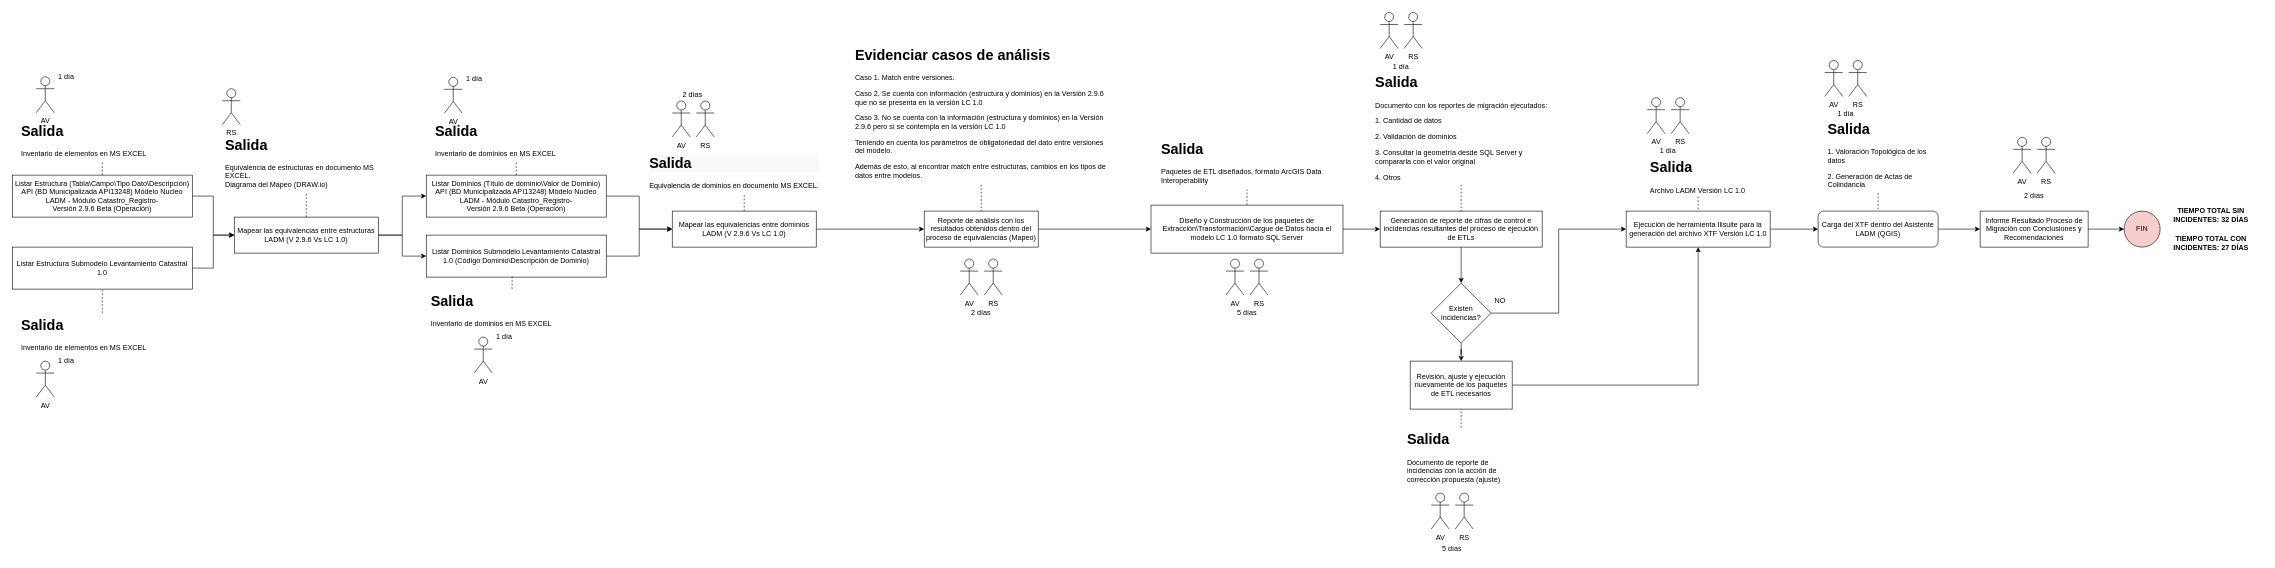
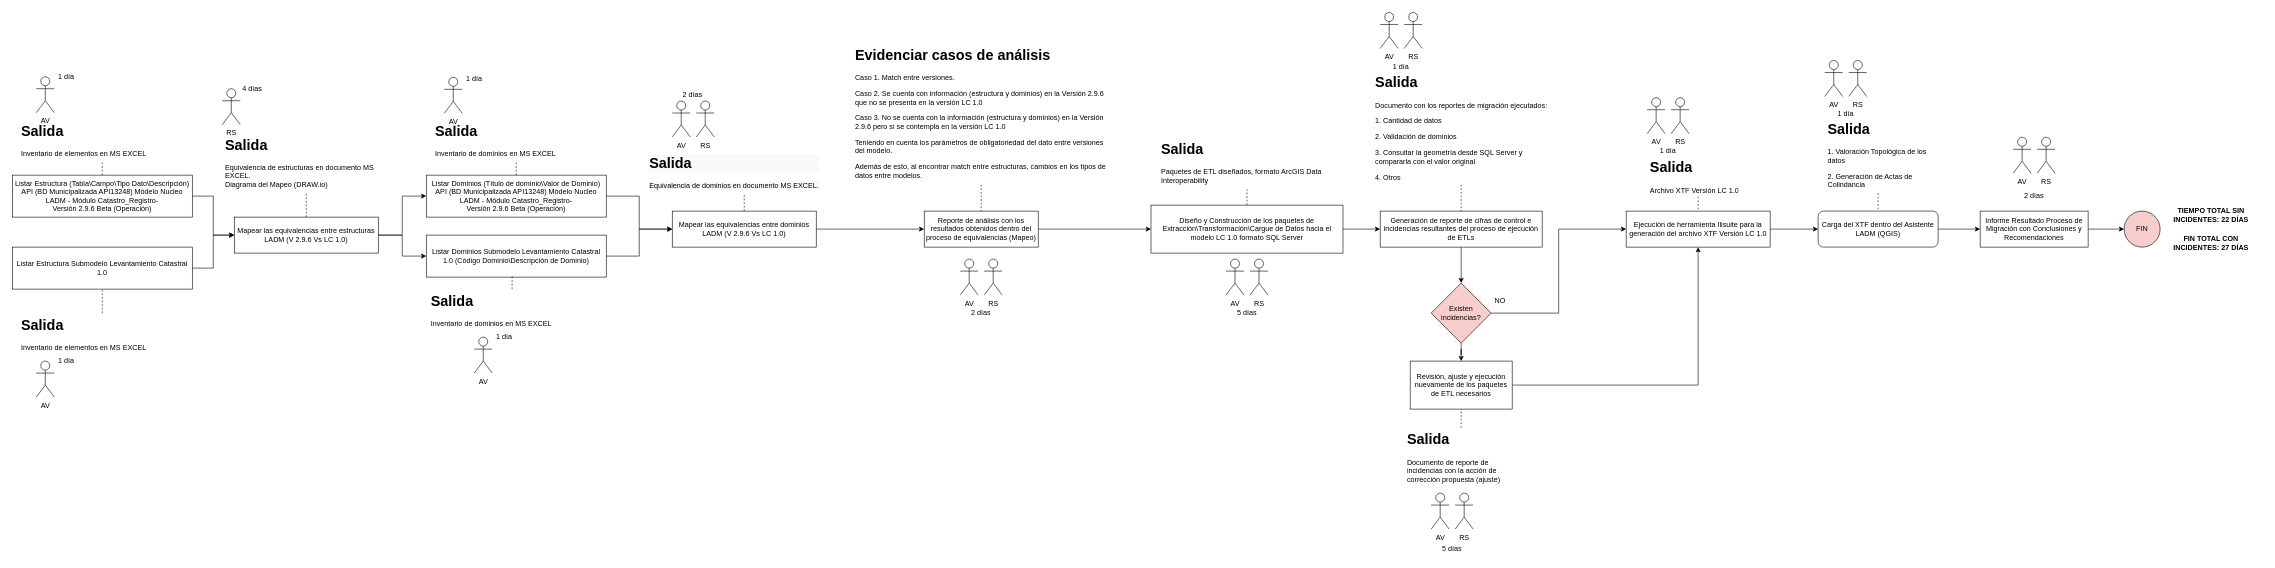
+ <mxCell id="70" value="4 días" style="text;html=1;strokeColor=none;fillColor=none;align=center;verticalAlign=middle;whiteSpace=wrap;rounded=0;" vertex="1" parent="1"><mxGeometry x="400" y="137" width="40" height="20" as="geometry" /></mxCell>
- <mxCell id="51" value="&lt;h1&gt;Salida&lt;/h1&gt;&lt;p&gt;Archivo LADM Versión LC 1.0&lt;/p&gt;" style="text;html=1;strokeColor=none;fillColor=none;spacing=5;spacingTop=-20;whiteSpace=wrap;overflow=hidden;rounded=0;" vertex="1" parent="1"><mxGeometry x="2745" y="259" width="190" height="66" as="geometry" /></mxCell>
+ <mxCell id="51" value="&lt;h1&gt;Salida&lt;/h1&gt;&lt;p&gt;Archivo XTF Versión LC 1.0&lt;/p&gt;" style="text;html=1;strokeColor=none;fillColor=none;spacing=5;spacingTop=-20;whiteSpace=wrap;overflow=hidden;rounded=0;" vertex="1" parent="1"><mxGeometry x="2745" y="259" width="190" height="66" as="geometry" /></mxCell>
- <mxCell id="92" value="&lt;b&gt;TIEMPO TOTAL SIN INCIDENTES: 32 DÍAS&lt;/b&gt;" style="text;html=1;strokeColor=none;fillColor=none;align=center;verticalAlign=middle;whiteSpace=wrap;rounded=0;" vertex="1" parent="1"><mxGeometry x="3600" y="327.75" width="170" height="60" as="geometry" /></mxCell>
+ <mxCell id="92" value="&lt;b&gt;TIEMPO TOTAL SIN INCIDENTES: 22 DÍAS&lt;/b&gt;" style="text;html=1;strokeColor=none;fillColor=none;align=center;verticalAlign=middle;whiteSpace=wrap;rounded=0;" vertex="1" parent="1"><mxGeometry x="3600" y="327.75" width="170" height="60" as="geometry" /></mxCell>
- <mxCell id="93" value="&lt;b&gt;TIEMPO TOTAL CON INCIDENTES: 27 DÍAS&lt;/b&gt;" style="text;html=1;strokeColor=none;fillColor=none;align=center;verticalAlign=middle;whiteSpace=wrap;rounded=0;" vertex="1" parent="1"><mxGeometry x="3600" y="374.25" width="170" height="60" as="geometry" /></mxCell>
+ <mxCell id="93" value="&lt;b&gt;FIN TOTAL CON INCIDENTES: 27 DÍAS&lt;/b&gt;" style="text;html=1;strokeColor=none;fillColor=none;align=center;verticalAlign=middle;whiteSpace=wrap;rounded=0;" vertex="1" parent="1"><mxGeometry x="3600" y="374.25" width="170" height="60" as="geometry" /></mxCell>
- <mxCell id="39" value="Existen incidencias?" style="rhombus;whiteSpace=wrap;html=1;" vertex="1" parent="1"><mxGeometry x="2385" y="471" width="100" height="100" as="geometry" /></mxCell>
+ <mxCell id="39" value="Existen incidencias?" style="rhombus;whiteSpace=wrap;html=1;fillColor=#f8cecc;" vertex="1" parent="1"><mxGeometry x="2385" y="471" width="100" height="100" as="geometry" /></mxCell>
